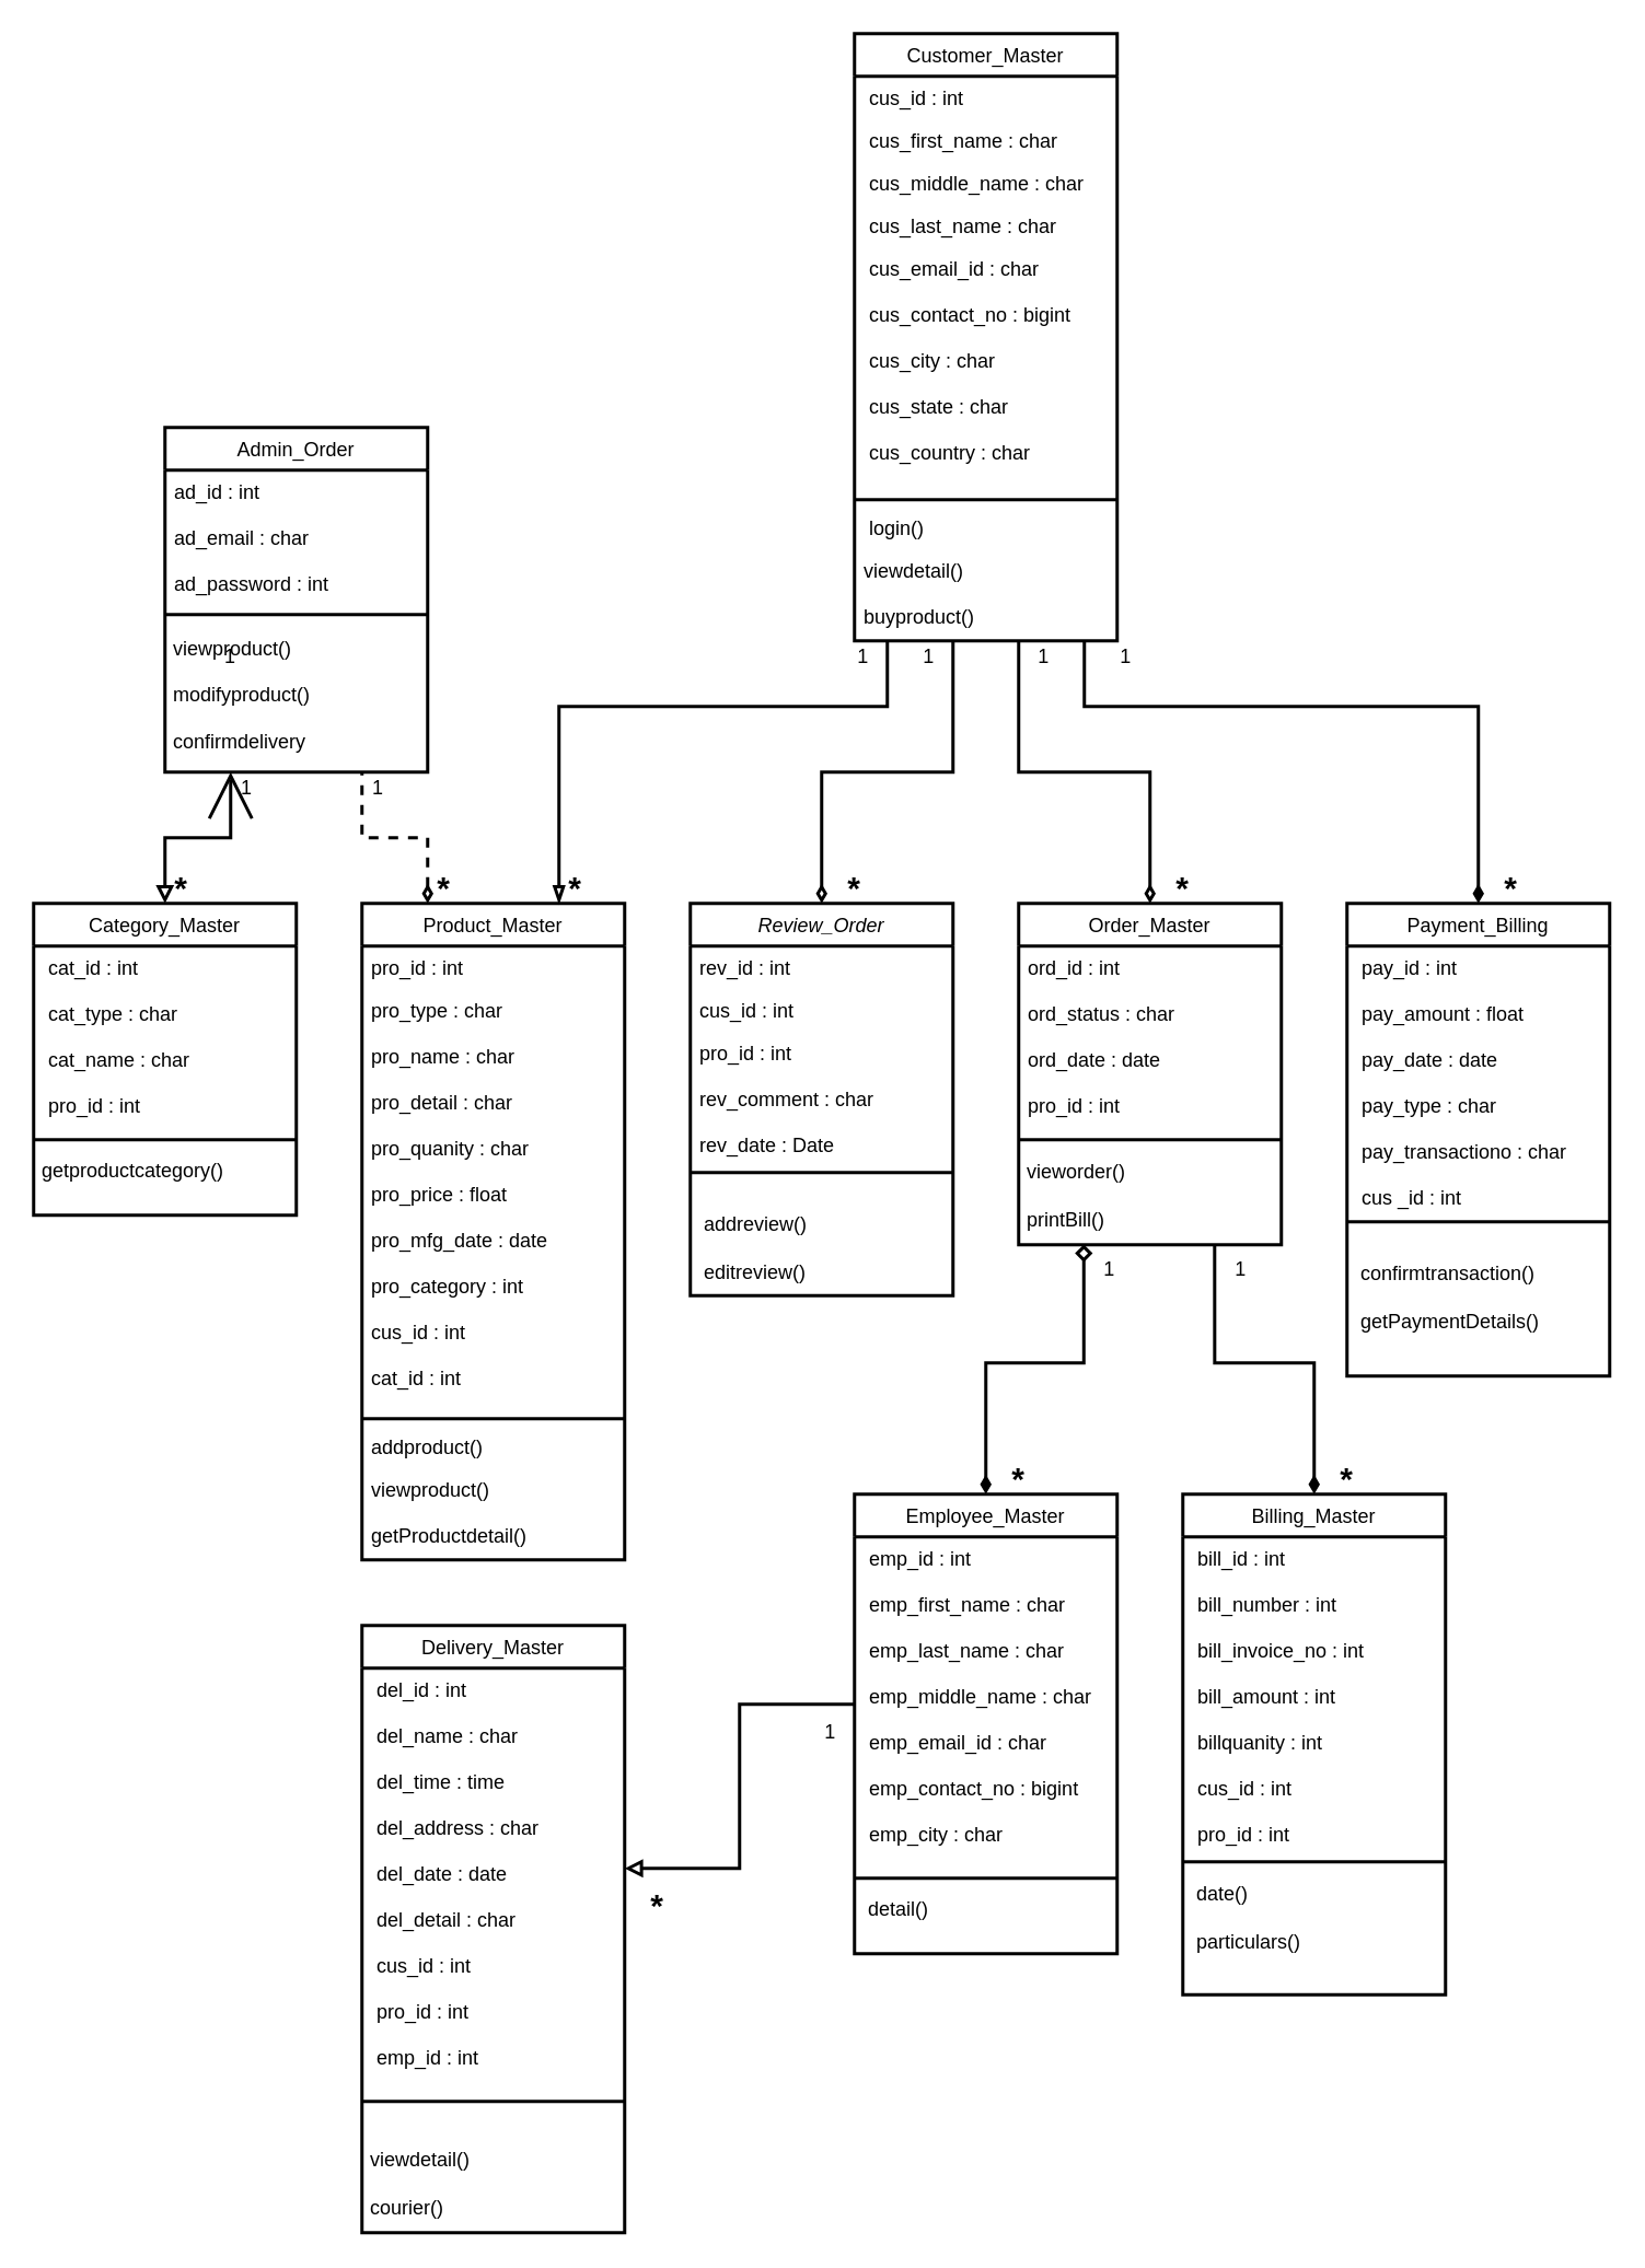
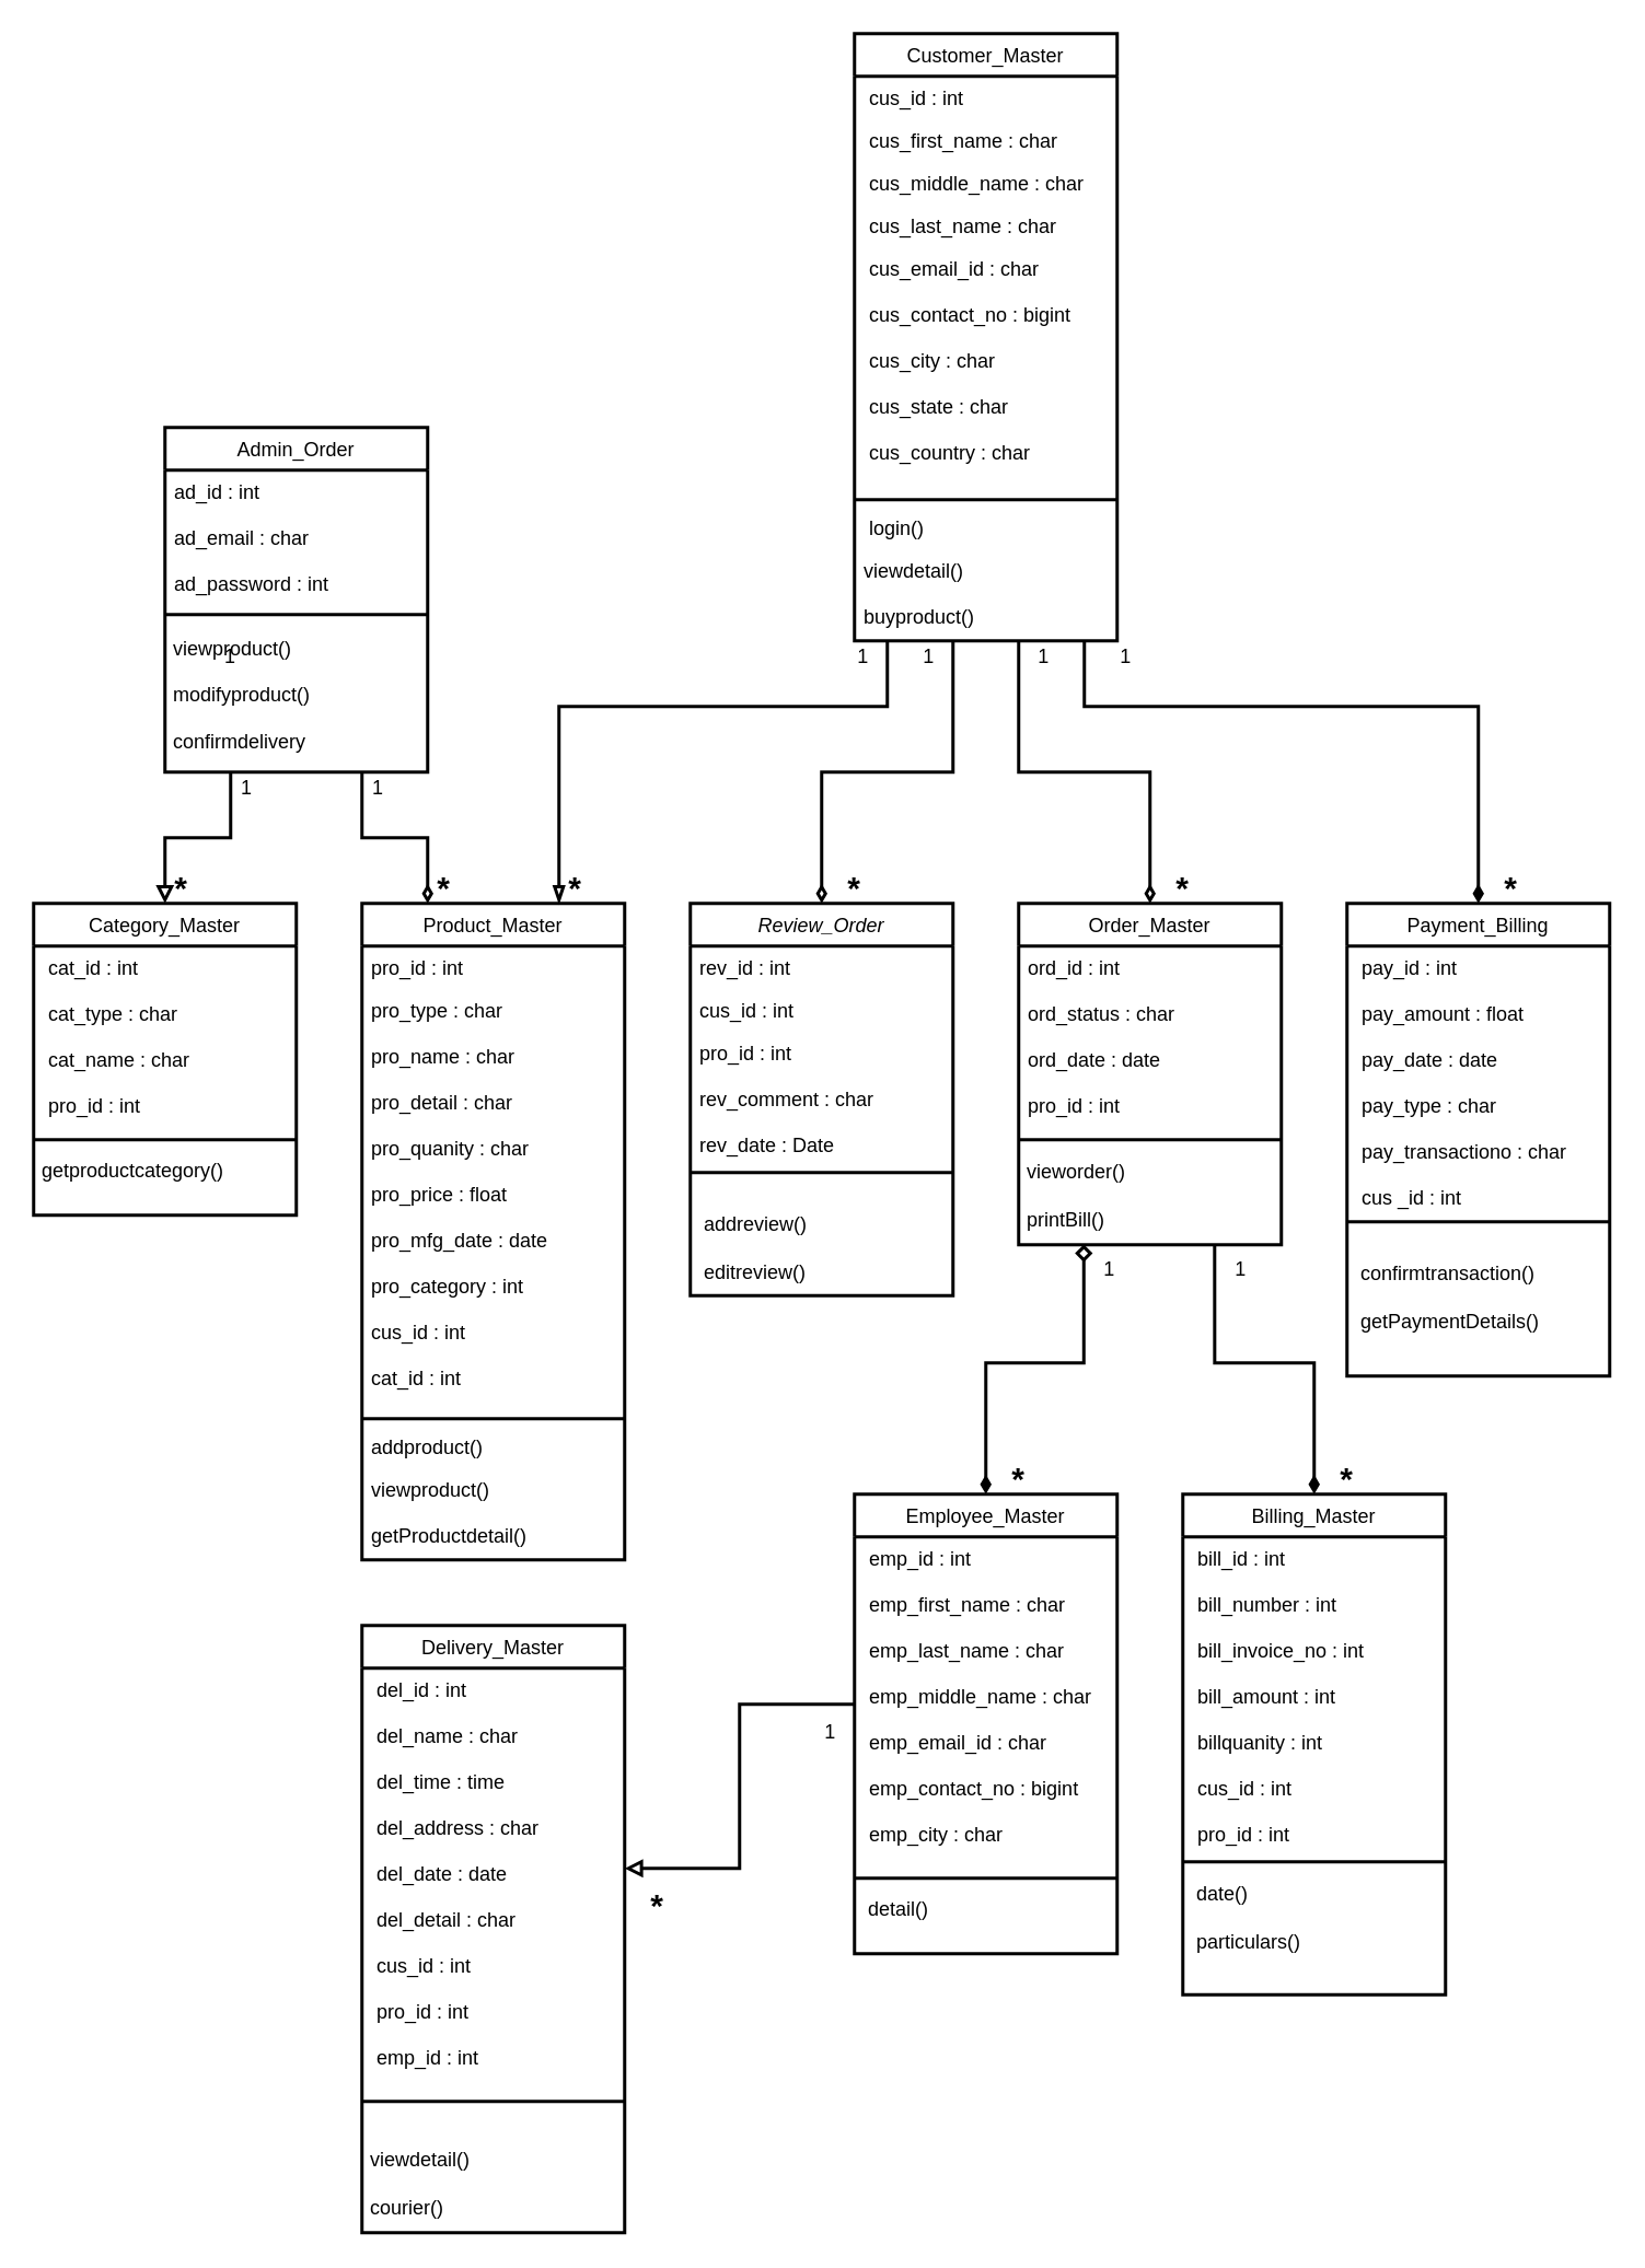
- <mxCell id="58" value="" style="endArrow=open;endFill=0;endSize=24;html=1;rounded=0;exitX=0.5;exitY=0;exitDx=0;exitDy=0;entryX=0.25;entryY=1;entryDx=0;entryDy=0;strokeWidth=2;startArrow=block;startFill=0;edgeStyle=orthogonalEdgeStyle;" parent="1" source="14" target="48" edge="1"><mxGeometry width="160" relative="1" as="geometry"><mxPoint x="404" y="537" as="sourcePoint" /><mxPoint x="564" y="537" as="targetPoint" /><Array as="points"><mxPoint x="100" y="510" /><mxPoint x="140" y="510" /></Array></mxGeometry></mxCell>
+ <mxCell id="58" value="" style="endArrow=none;endFill=0;endSize=24;html=1;rounded=0;exitX=0.5;exitY=0;exitDx=0;exitDy=0;entryX=0.25;entryY=1;entryDx=0;entryDy=0;strokeWidth=2;startArrow=block;startFill=0;edgeStyle=orthogonalEdgeStyle;" parent="1" source="14" target="48" edge="1"><mxGeometry width="160" relative="1" as="geometry"><mxPoint x="404" y="537" as="sourcePoint" /><mxPoint x="564" y="537" as="targetPoint" /><Array as="points"><mxPoint x="100" y="510" /><mxPoint x="140" y="510" /></Array></mxGeometry></mxCell>
- <mxCell id="59" value="" style="endArrow=none;endFill=0;endSize=24;html=1;rounded=0;exitX=0.25;exitY=0;exitDx=0;exitDy=0;strokeWidth=2;startArrow=diamondThin;startFill=0;edgeStyle=orthogonalEdgeStyle;entryX=0.75;entryY=1;entryDx=0;entryDy=0;dashed=1;" parent="1" source="8" target="48" edge="1"><mxGeometry width="160" relative="1" as="geometry"><mxPoint x="270" y="480" as="sourcePoint" /><mxPoint x="110" y="420" as="targetPoint" /><Array as="points"><mxPoint x="260" y="510" /><mxPoint x="220" y="510" /></Array></mxGeometry></mxCell>
+ <mxCell id="59" value="" style="endArrow=none;endFill=0;endSize=24;html=1;rounded=0;exitX=0.25;exitY=0;exitDx=0;exitDy=0;strokeWidth=2;startArrow=diamondThin;startFill=0;edgeStyle=orthogonalEdgeStyle;entryX=0.75;entryY=1;entryDx=0;entryDy=0;" parent="1" source="8" target="48" edge="1"><mxGeometry width="160" relative="1" as="geometry"><mxPoint x="270" y="480" as="sourcePoint" /><mxPoint x="110" y="420" as="targetPoint" /><Array as="points"><mxPoint x="260" y="510" /><mxPoint x="220" y="510" /></Array></mxGeometry></mxCell>
